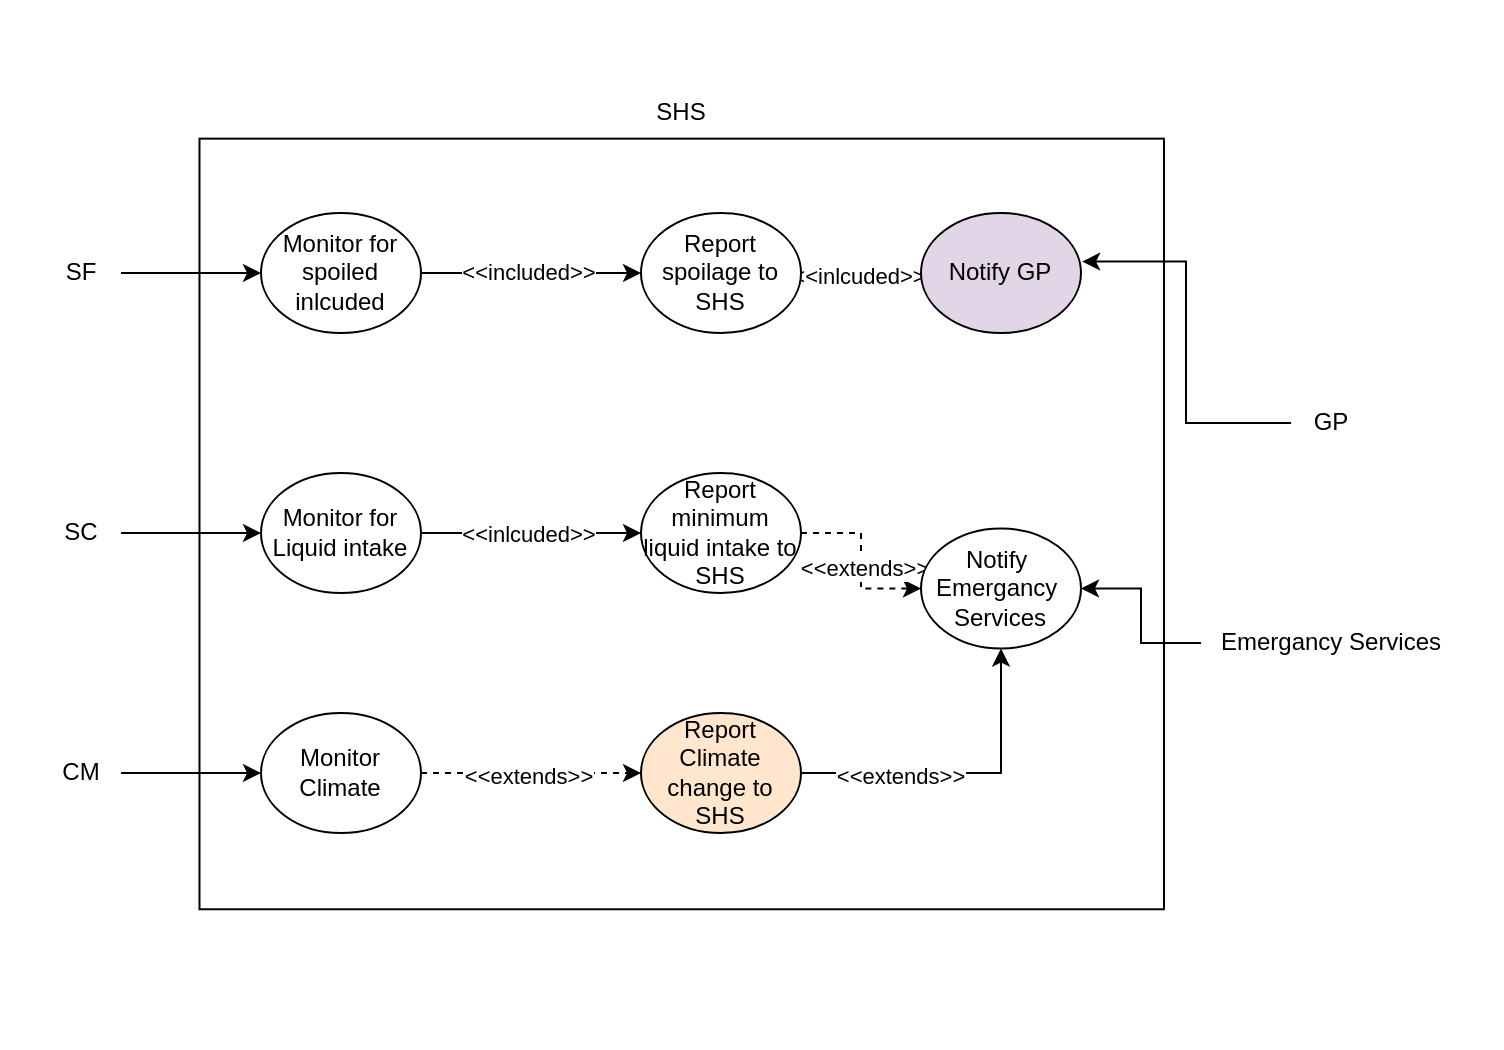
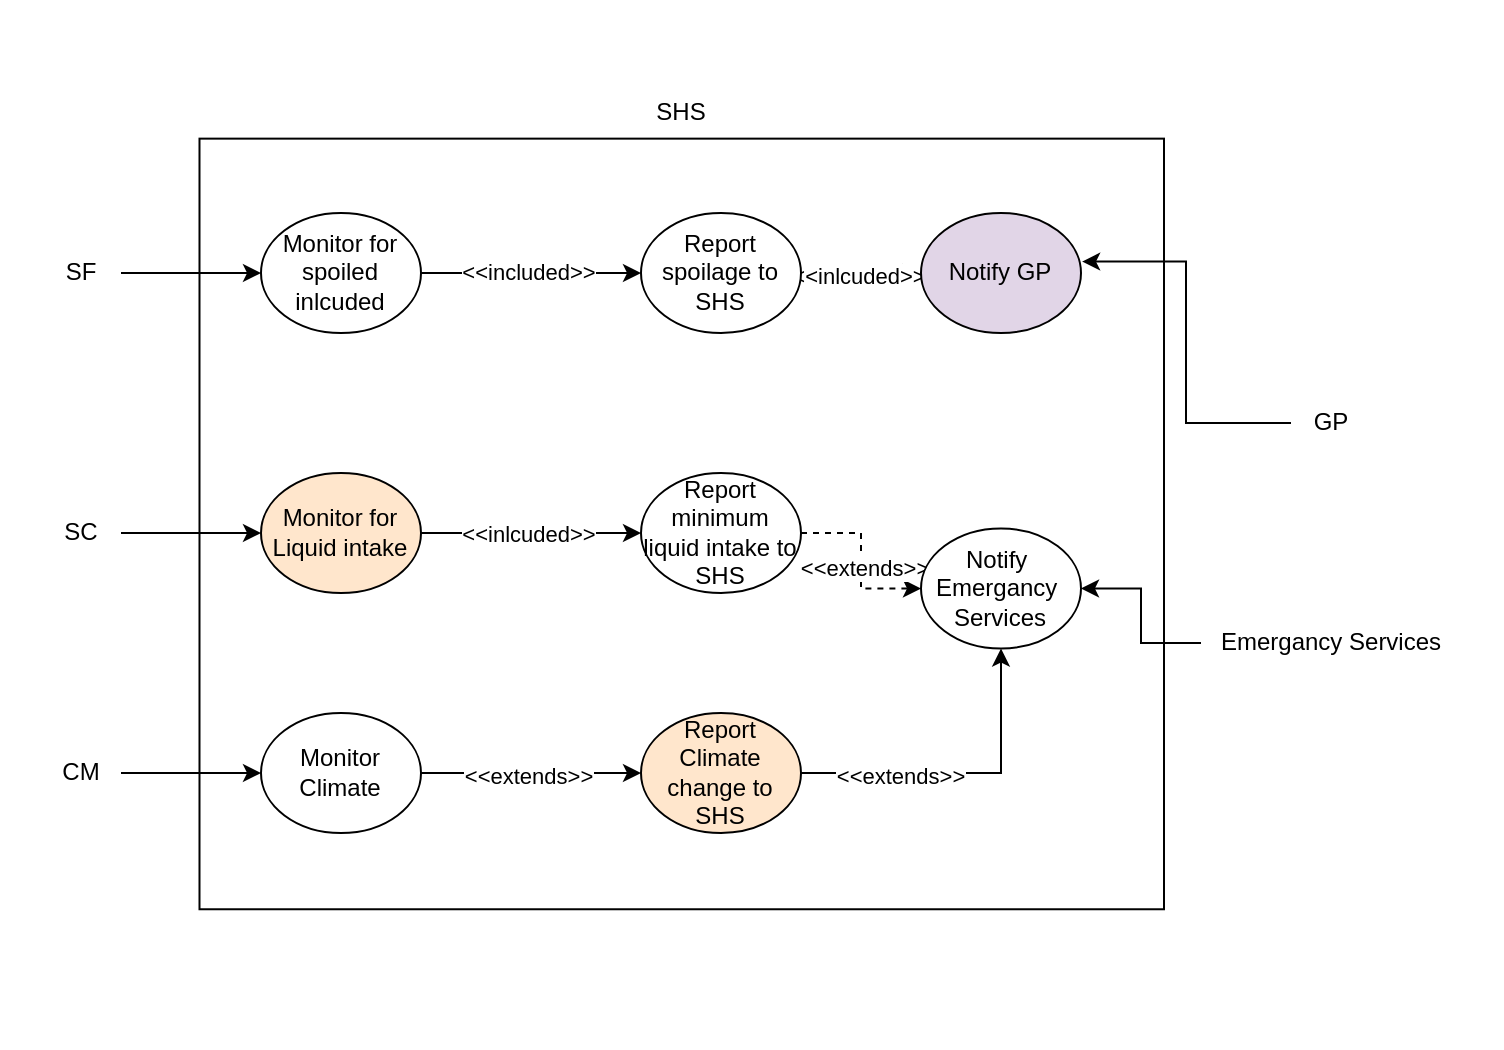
- <mxCell id="14" value="Monitor for&lt;div&gt;Liquid intake&lt;/div&gt;" style="ellipse;whiteSpace=wrap;html=1;" vertex="1" parent="1"><mxGeometry x="130" y="236" width="80" height="60" as="geometry" /></mxCell>
+ <mxCell id="14" value="Monitor for&lt;div&gt;Liquid intake&lt;/div&gt;" style="ellipse;whiteSpace=wrap;html=1;fillColor=#ffe6cc;" vertex="1" parent="1"><mxGeometry x="130" y="236" width="80" height="60" as="geometry" /></mxCell>
- <mxCell id="15" style="edgeStyle=orthogonalEdgeStyle;rounded=0;orthogonalLoop=1;jettySize=auto;html=1;strokeColor=default;curved=0;dashed=1;" edge="1" parent="1" source="17" target="30"><mxGeometry relative="1" as="geometry" /></mxCell>
+ <mxCell id="15" style="edgeStyle=orthogonalEdgeStyle;rounded=0;orthogonalLoop=1;jettySize=auto;html=1;strokeColor=default;curved=0;dashed=0;" edge="1" parent="1" source="17" target="30"><mxGeometry relative="1" as="geometry" /></mxCell>
